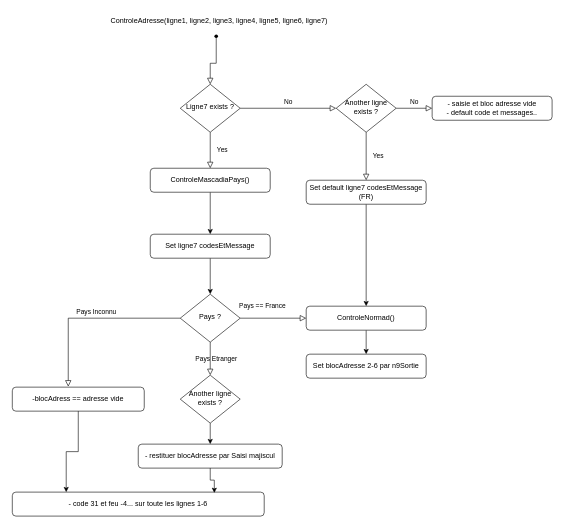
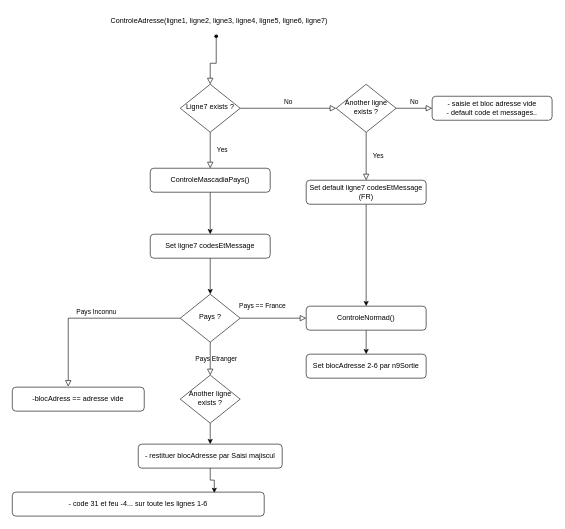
- <mxCell id="25" style="edgeStyle=orthogonalEdgeStyle;rounded=0;orthogonalLoop=1;jettySize=auto;html=1;entryX=0.214;entryY=0;entryDx=0;entryDy=0;entryPerimeter=0;" edge="1" parent="1" source="13" target="21"><mxGeometry relative="1" as="geometry" /></mxCell>
